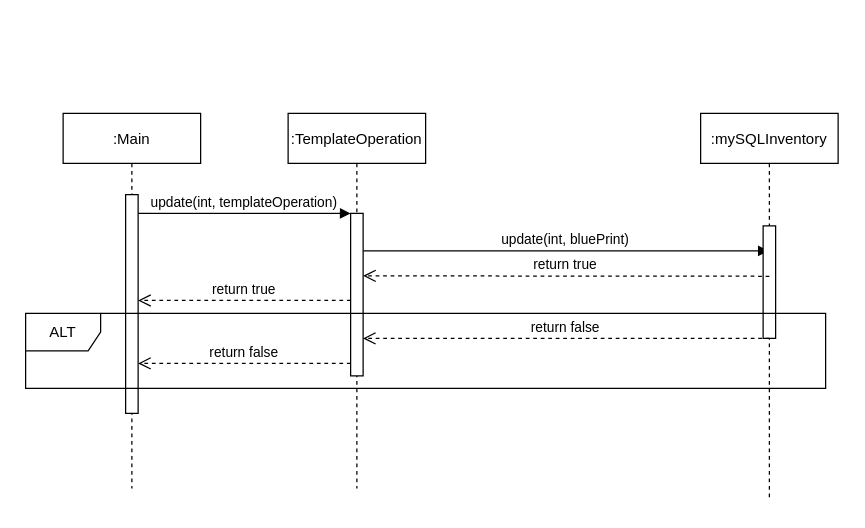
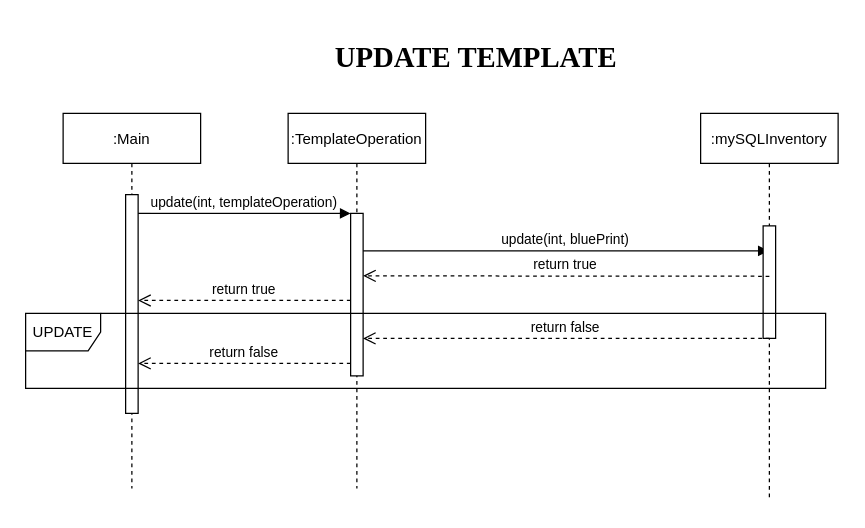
+ <mxCell id="8" value="&lt;h1&gt;&lt;font style=&quot;font-size: 23px&quot; face=&quot;Tahoma&quot;&gt;&lt;b&gt;UPDATE TEMPLATE&lt;/b&gt;&lt;/font&gt;&lt;/h1&gt;" style="text;html=1;align=center;verticalAlign=middle;resizable=0;points=[];autosize=1;" vertex="1" parent="1"><mxGeometry x="260" y="20" width="240" height="50" as="geometry" /></mxCell>
- <mxCell id="14" value="ALT" style="shape=umlFrame;whiteSpace=wrap;html=1;" vertex="1" parent="1"><mxGeometry x="20" y="250" width="640" height="60" as="geometry" /></mxCell>
+ <mxCell id="14" value="UPDATE" style="shape=umlFrame;whiteSpace=wrap;html=1;" vertex="1" parent="1"><mxGeometry x="20" y="250" width="640" height="60" as="geometry" /></mxCell>
